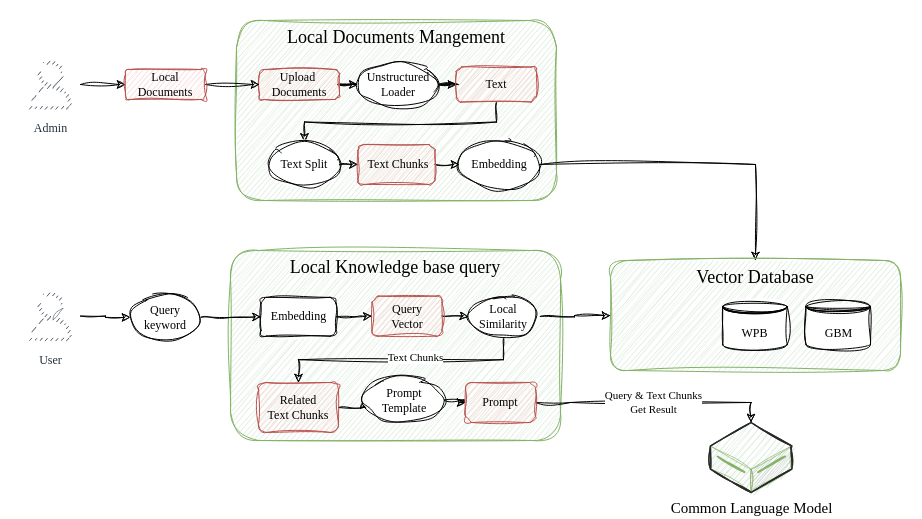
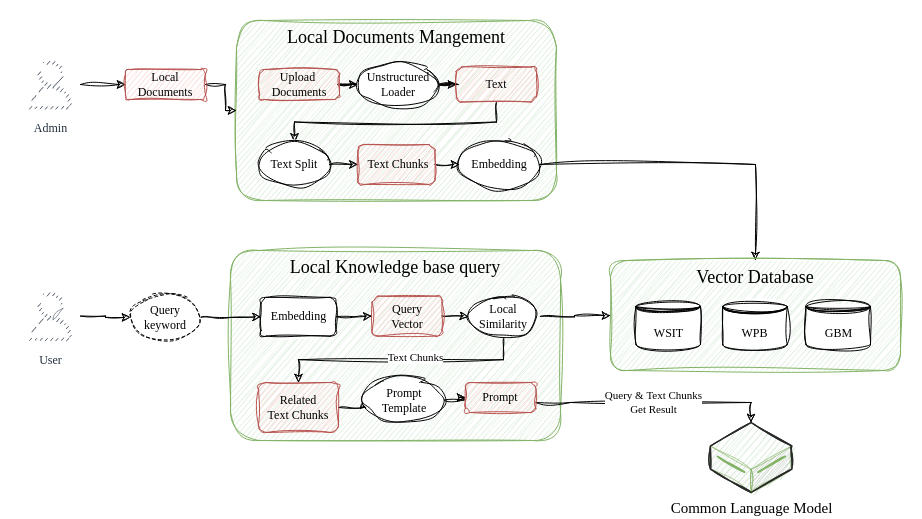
- <mxCell id="36" value="" style="edgeStyle=orthogonalEdgeStyle;rounded=0;orthogonalLoop=1;jettySize=auto;html=1;sketch=1;curveFitting=1;jiggle=2;fontFamily=Alkatra;fontSource=https%3A%2F%2Ffonts.googleapis.com%2Fcss%3Ffamily%3DAlkatra;" edge="1" parent="1" source="37" target="7"><mxGeometry relative="1" as="geometry" /></mxCell>
+ <mxCell id="36" value="" style="edgeStyle=orthogonalEdgeStyle;rounded=0;orthogonalLoop=1;jettySize=auto;html=1;sketch=1;curveFitting=1;jiggle=2;fontFamily=Alkatra;fontSource=https%3A%2F%2Ffonts.googleapis.com%2Fcss%3Ffamily%3DAlkatra;" edge="1" parent="1" source="37" target="3"><mxGeometry relative="1" as="geometry" /></mxCell>
- <mxCell id="15" value="Text Split" style="ellipse;whiteSpace=wrap;html=1;sketch=1;curveFitting=1;jiggle=2;shadow=0;fontFamily=Alkatra;fontSource=https%3A%2F%2Ffonts.googleapis.com%2Fcss%3Ffamily%3DAlkatra;" parent="1" vertex="1"><mxGeometry x="269" y="141.5" width="70" height="45" as="geometry" /></mxCell>
+ <mxCell id="15" value="Text Split" style="ellipse;whiteSpace=wrap;html=1;sketch=1;curveFitting=1;jiggle=2;shadow=0;fontFamily=Alkatra;fontSource=https%3A%2F%2Ffonts.googleapis.com%2Fcss%3Ffamily%3DAlkatra;" parent="1" vertex="1"><mxGeometry x="259" y="141.5" width="70" height="45" as="geometry" /></mxCell>
- <mxCell id="43" value="Query keyword" style="ellipse;whiteSpace=wrap;html=1;sketch=1;curveFitting=1;jiggle=2;shadow=0;fontFamily=Alkatra;fontSource=https%3A%2F%2Ffonts.googleapis.com%2Fcss%3Ffamily%3DAlkatra;" vertex="1" parent="1"><mxGeometry x="130" y="293.75" width="70" height="46.25" as="geometry" /></mxCell>
+ <mxCell id="43" value="Query keyword" style="ellipse;whiteSpace=wrap;html=1;sketch=1;curveFitting=1;jiggle=2;shadow=0;fontFamily=Alkatra;fontSource=https%3A%2F%2Ffonts.googleapis.com%2Fcss%3Ffamily%3DAlkatra;dashed=1;" vertex="1" parent="1"><mxGeometry x="130" y="293.75" width="70" height="46.25" as="geometry" /></mxCell>
+ <mxCell id="40" value="WSIT" style="shape=datastore;whiteSpace=wrap;html=1;sketch=1;curveFitting=1;jiggle=2;fontFamily=Alkatra;fontSource=https%3A%2F%2Ffonts.googleapis.com%2Fcss%3Ffamily%3DAlkatra;container=0;" vertex="1" parent="38"><mxGeometry x="25.5" y="40" width="64.5" height="50" as="geometry" /></mxCell>
- <mxCell id="32" value="Prompt" style="rounded=1;whiteSpace=wrap;html=1;sketch=1;curveFitting=1;jiggle=2;shadow=0;fontFamily=Alkatra;fontSource=https%3A%2F%2Ffonts.googleapis.com%2Fcss%3Ffamily%3DAlkatra;fillColor=#f8cecc;strokeColor=#b85450;" vertex="1" parent="1"><mxGeometry x="465" y="382" width="70" height="40" as="geometry" /></mxCell>
+ <mxCell id="32" value="Prompt" style="rounded=1;whiteSpace=wrap;html=1;sketch=1;curveFitting=1;jiggle=2;shadow=0;fontFamily=Alkatra;fontSource=https%3A%2F%2Ffonts.googleapis.com%2Fcss%3Ffamily%3DAlkatra;fillColor=#f8cecc;strokeColor=#b85450;" vertex="1" parent="1"><mxGeometry x="465" y="382" width="70" height="30" as="geometry" /></mxCell>
